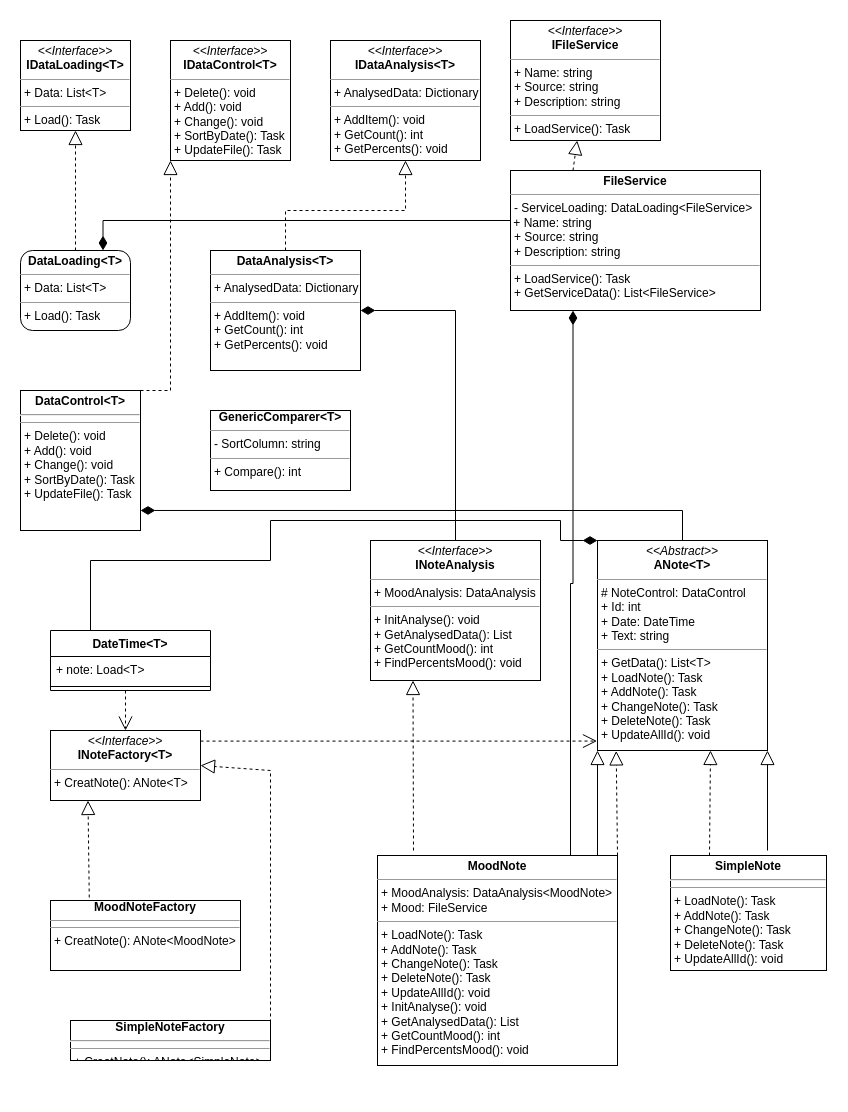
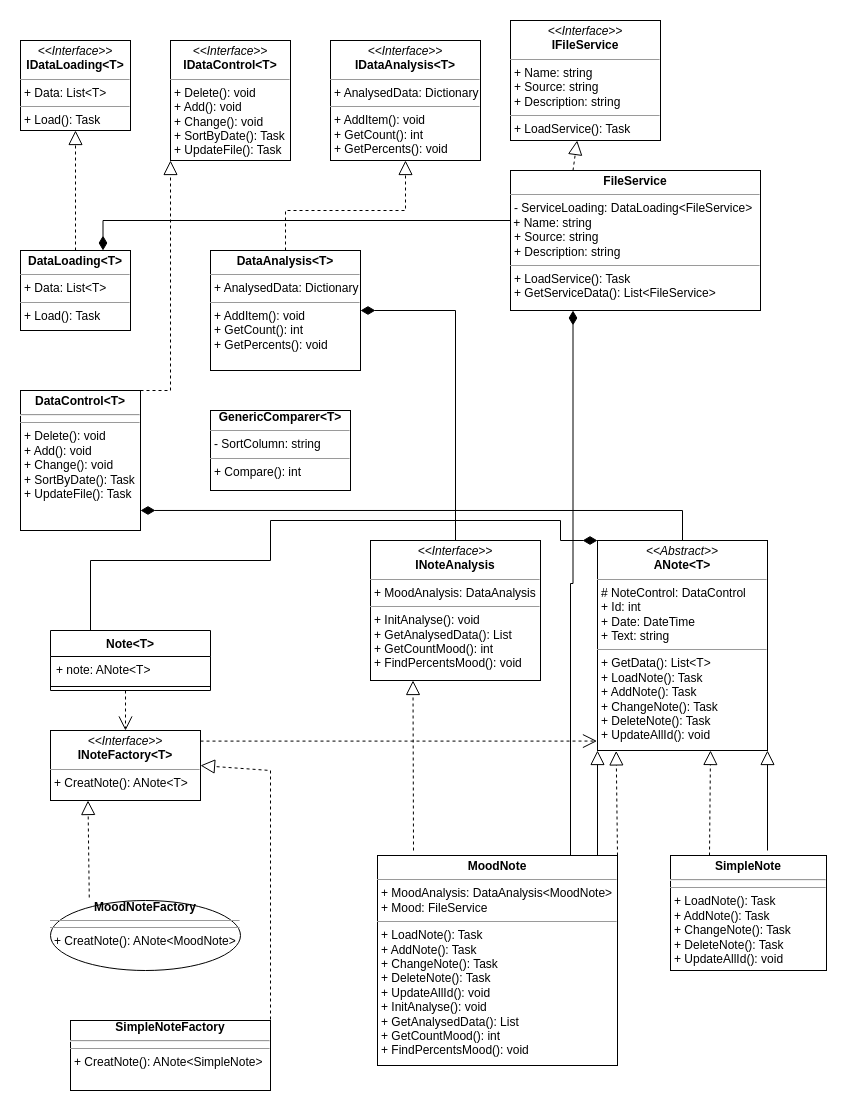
- <mxCell id="6" value="&lt;p style=&quot;margin:0px;margin-top:4px;text-align:center;&quot;&gt;&lt;b&gt;DataLoading&amp;lt;T&amp;gt;&lt;/b&gt;&lt;br&gt;&lt;/p&gt;&lt;hr size=&quot;1&quot;&gt;&lt;p style=&quot;margin:0px;margin-left:4px;&quot;&gt;+ Data: List&amp;lt;T&amp;gt;&lt;/p&gt;&lt;hr size=&quot;1&quot;&gt;&lt;p style=&quot;margin:0px;margin-left:4px;&quot;&gt;+ Load(): Task&lt;/p&gt;" style="verticalAlign=top;align=left;overflow=fill;fontSize=12;fontFamily=Helvetica;html=1;whiteSpace=wrap;rounded=1;" parent="1" vertex="1"><mxGeometry x="20" y="250" width="110" height="80" as="geometry" /></mxCell>
+ <mxCell id="6" value="&lt;p style=&quot;margin:0px;margin-top:4px;text-align:center;&quot;&gt;&lt;b&gt;DataLoading&amp;lt;T&amp;gt;&lt;/b&gt;&lt;br&gt;&lt;/p&gt;&lt;hr size=&quot;1&quot;&gt;&lt;p style=&quot;margin:0px;margin-left:4px;&quot;&gt;+ Data: List&amp;lt;T&amp;gt;&lt;/p&gt;&lt;hr size=&quot;1&quot;&gt;&lt;p style=&quot;margin:0px;margin-left:4px;&quot;&gt;+ Load(): Task&lt;/p&gt;" style="verticalAlign=top;align=left;overflow=fill;fontSize=12;fontFamily=Helvetica;html=1;whiteSpace=wrap;" parent="1" vertex="1"><mxGeometry x="20" y="250" width="110" height="80" as="geometry" /></mxCell>
- <mxCell id="14" value="DateTime&amp;lt;T&amp;gt;" style="swimlane;fontStyle=1;align=center;verticalAlign=top;childLayout=stackLayout;horizontal=1;startSize=26;horizontalStack=0;resizeParent=1;resizeParentMax=0;resizeLast=0;collapsible=1;marginBottom=0;whiteSpace=wrap;html=1;" parent="1" vertex="1"><mxGeometry x="50" y="630" width="160" height="60" as="geometry" /></mxCell>
+ <mxCell id="14" value="Note&amp;lt;T&amp;gt;" style="swimlane;fontStyle=1;align=center;verticalAlign=top;childLayout=stackLayout;horizontal=1;startSize=26;horizontalStack=0;resizeParent=1;resizeParentMax=0;resizeLast=0;collapsible=1;marginBottom=0;whiteSpace=wrap;html=1;" parent="1" vertex="1"><mxGeometry x="50" y="630" width="160" height="60" as="geometry" /></mxCell>
- <mxCell id="15" value="+ note: Load&amp;lt;T&amp;gt;" style="text;strokeColor=none;fillColor=none;align=left;verticalAlign=top;spacingLeft=4;spacingRight=4;overflow=hidden;rotatable=0;points=[[0,0.5],[1,0.5]];portConstraint=eastwest;whiteSpace=wrap;html=1;" parent="14" vertex="1"><mxGeometry y="26" width="160" height="26" as="geometry" /></mxCell>
+ <mxCell id="15" value="+ note: ANote&amp;lt;T&amp;gt;" style="text;strokeColor=none;fillColor=none;align=left;verticalAlign=top;spacingLeft=4;spacingRight=4;overflow=hidden;rotatable=0;points=[[0,0.5],[1,0.5]];portConstraint=eastwest;whiteSpace=wrap;html=1;" parent="14" vertex="1"><mxGeometry y="26" width="160" height="26" as="geometry" /></mxCell>
- <mxCell id="29" value="&lt;div style=&quot;text-align: center;&quot;&gt;&lt;b style=&quot;background-color: initial; border-color: var(--border-color);&quot;&gt;MoodNoteFactory&lt;/b&gt;&lt;/div&gt;&lt;hr size=&quot;1&quot;&gt;&lt;hr size=&quot;1&quot;&gt;&lt;p style=&quot;margin:0px;margin-left:4px;&quot;&gt;+ CreatNote(): ANote&amp;lt;MoodNote&amp;gt;&lt;br&gt;&lt;/p&gt;" style="verticalAlign=top;align=left;overflow=fill;fontSize=12;fontFamily=Helvetica;html=1;whiteSpace=wrap;" parent="1" vertex="1"><mxGeometry x="50" y="900" width="190" height="70" as="geometry" /></mxCell>
+ <mxCell id="29" value="&lt;div style=&quot;text-align: center;&quot;&gt;&lt;b style=&quot;background-color: initial; border-color: var(--border-color);&quot;&gt;MoodNoteFactory&lt;/b&gt;&lt;/div&gt;&lt;hr size=&quot;1&quot;&gt;&lt;hr size=&quot;1&quot;&gt;&lt;p style=&quot;margin:0px;margin-left:4px;&quot;&gt;+ CreatNote(): ANote&amp;lt;MoodNote&amp;gt;&lt;br&gt;&lt;/p&gt;" style="ellipse;verticalAlign=top;align=left;overflow=fill;fontSize=12;fontFamily=Helvetica;html=1;whiteSpace=wrap;" parent="1" vertex="1"><mxGeometry x="50" y="900" width="190" height="70" as="geometry" /></mxCell>
- <mxCell id="30" value="&lt;div style=&quot;text-align: center;&quot;&gt;&lt;b style=&quot;border-color: var(--border-color);&quot;&gt;SimpleNoteFactory&lt;/b&gt;&lt;br&gt;&lt;/div&gt;&lt;hr&gt;&lt;hr size=&quot;1&quot;&gt;&lt;p style=&quot;margin:0px;margin-left:4px;&quot;&gt;+ CreatNote(): ANote&amp;lt;SimpleNote&amp;gt;&lt;br&gt;&lt;/p&gt;" style="verticalAlign=top;align=left;overflow=fill;fontSize=12;fontFamily=Helvetica;html=1;whiteSpace=wrap;" parent="1" vertex="1"><mxGeometry x="70" y="1020" width="200" height="40" as="geometry" /></mxCell>
+ <mxCell id="30" value="&lt;div style=&quot;text-align: center;&quot;&gt;&lt;b style=&quot;border-color: var(--border-color);&quot;&gt;SimpleNoteFactory&lt;/b&gt;&lt;br&gt;&lt;/div&gt;&lt;hr&gt;&lt;hr size=&quot;1&quot;&gt;&lt;p style=&quot;margin:0px;margin-left:4px;&quot;&gt;+ CreatNote(): ANote&amp;lt;SimpleNote&amp;gt;&lt;br&gt;&lt;/p&gt;" style="verticalAlign=top;align=left;overflow=fill;fontSize=12;fontFamily=Helvetica;html=1;whiteSpace=wrap;" parent="1" vertex="1"><mxGeometry x="70" y="1020" width="200" height="70" as="geometry" /></mxCell>
